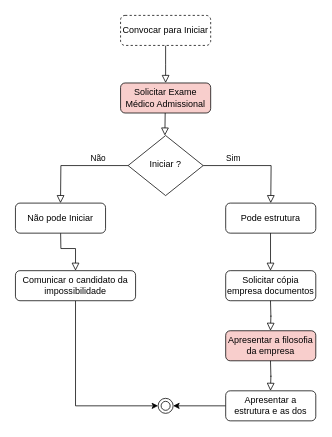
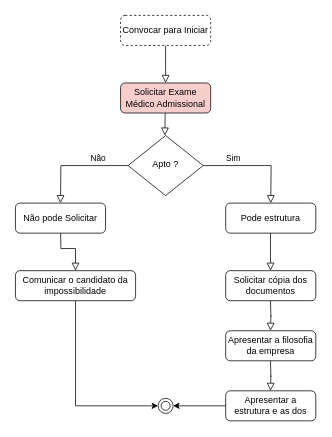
- <mxCell id="6" value="Iniciar ?" style="rhombus;whiteSpace=wrap;html=1;shadow=0;fontFamily=Helvetica;fontSize=12;align=center;strokeWidth=1;spacing=6;spacingTop=-4;" parent="1" vertex="1"><mxGeometry x="170" y="180" width="100" height="80" as="geometry" /></mxCell>
+ <mxCell id="6" value="Apto ?" style="rhombus;whiteSpace=wrap;html=1;shadow=0;fontFamily=Helvetica;fontSize=12;align=center;strokeWidth=1;spacing=6;spacingTop=-4;" parent="1" vertex="1"><mxGeometry x="170" y="180" width="100" height="80" as="geometry" /></mxCell>
- <mxCell id="12" value="Não pode Iniciar" style="rounded=1;whiteSpace=wrap;html=1;fontSize=12;glass=0;strokeWidth=1;shadow=0;" vertex="1" parent="1"><mxGeometry x="20" y="270" width="120" height="40" as="geometry" /></mxCell>
+ <mxCell id="12" value="Não pode Solicitar" style="rounded=1;whiteSpace=wrap;html=1;fontSize=12;glass=0;strokeWidth=1;shadow=0;" vertex="1" parent="1"><mxGeometry x="20" y="270" width="120" height="40" as="geometry" /></mxCell>
- <mxCell id="14" value="Solicitar cópia empresa documentos" style="rounded=1;whiteSpace=wrap;html=1;fontSize=12;glass=0;strokeWidth=1;shadow=0;" vertex="1" parent="1"><mxGeometry x="300" y="360" width="120" height="40" as="geometry" /></mxCell>
+ <mxCell id="14" value="Solicitar cópia dos documentos" style="rounded=1;whiteSpace=wrap;html=1;fontSize=12;glass=0;strokeWidth=1;shadow=0;" vertex="1" parent="1"><mxGeometry x="300" y="360" width="120" height="40" as="geometry" /></mxCell>
- <mxCell id="16" value="Apresentar a filosofia da empresa" style="rounded=1;whiteSpace=wrap;html=1;fontSize=12;glass=0;strokeWidth=1;shadow=0;fillColor=#f8cecc;" vertex="1" parent="1"><mxGeometry x="300" y="440" width="120" height="40" as="geometry" /></mxCell>
+ <mxCell id="16" value="Apresentar a filosofia da empresa" style="rounded=1;whiteSpace=wrap;html=1;fontSize=12;glass=0;strokeWidth=1;shadow=0;" vertex="1" parent="1"><mxGeometry x="300" y="440" width="120" height="40" as="geometry" /></mxCell>
